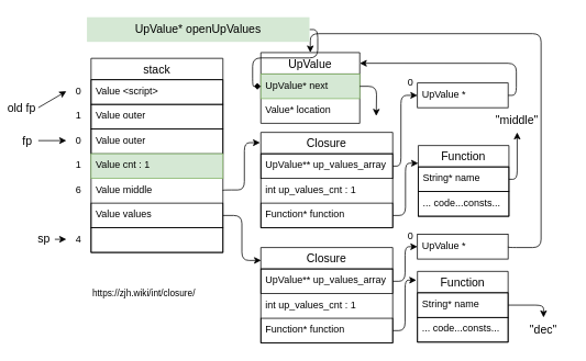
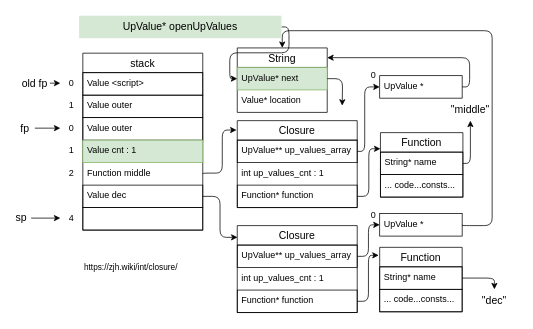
- <mxCell id="19" value="UpValue" style="swimlane;fontStyle=0;childLayout=stackLayout;horizontal=1;startSize=26;horizontalStack=0;resizeParent=1;resizeParentMax=0;resizeLast=0;collapsible=0;marginBottom=0;align=center;fontSize=14;expand=1;treeFolding=0;noLabel=0;allowArrows=1;dropTarget=1;" parent="1" vertex="1"><mxGeometry x="316" y="63" width="120" height="86" as="geometry"><mxRectangle x="200" y="220" width="60" height="30" as="alternateBounds" /></mxGeometry></mxCell>
+ <mxCell id="19" value="String" style="swimlane;fontStyle=0;childLayout=stackLayout;horizontal=1;startSize=26;horizontalStack=0;resizeParent=1;resizeParentMax=0;resizeLast=0;collapsible=0;marginBottom=0;align=center;fontSize=14;expand=1;treeFolding=0;noLabel=0;allowArrows=1;dropTarget=1;" parent="1" vertex="1"><mxGeometry x="316" y="63" width="120" height="86" as="geometry"><mxRectangle x="200" y="220" width="60" height="30" as="alternateBounds" /></mxGeometry></mxCell>
- <mxCell id="56" style="edgeStyle=orthogonalEdgeStyle;html=1;exitX=1;exitY=0.5;exitDx=0;exitDy=0;entryX=0;entryY=0.5;entryDx=0;entryDy=0;fontSize=14;endArrow=diamond;" edge="1" parent="1" source="57" target="20"><mxGeometry relative="1" as="geometry" /></mxCell>
+ <mxCell id="56" style="edgeStyle=orthogonalEdgeStyle;html=1;exitX=1;exitY=0.5;exitDx=0;exitDy=0;entryX=0;entryY=0.5;entryDx=0;entryDy=0;fontSize=14;" edge="1" parent="1" source="57" target="20"><mxGeometry relative="1" as="geometry" /></mxCell>
- <mxCell id="38" value="&lt;font style=&quot;font-size: 14px;&quot;&gt;old fp&lt;/font&gt;" style="text;html=1;strokeColor=none;fillColor=none;align=center;verticalAlign=middle;whiteSpace=wrap;rounded=0;" parent="1" vertex="1"><mxGeometry x="6" y="115" width="40" height="30" as="geometry" /></mxCell>
+ <mxCell id="38" value="&lt;font style=&quot;font-size: 14px;&quot;&gt;old fp&lt;/font&gt;" style="text;html=1;strokeColor=none;fillColor=none;align=center;verticalAlign=middle;whiteSpace=wrap;rounded=0;" parent="1" vertex="1"><mxGeometry x="26" y="95" width="40" height="30" as="geometry" /></mxCell>
- <mxCell id="34" value="6" style="text;html=1;strokeColor=none;fillColor=none;align=center;verticalAlign=middle;whiteSpace=wrap;rounded=0;" parent="1" vertex="1"><mxGeometry x="80" y="220" width="30" height="20" as="geometry" /></mxCell>
+ <mxCell id="34" value="2" style="text;html=1;strokeColor=none;fillColor=none;align=center;verticalAlign=middle;whiteSpace=wrap;rounded=0;" parent="1" vertex="1"><mxGeometry x="80" y="220" width="30" height="20" as="geometry" /></mxCell>
- <mxCell id="7" value="Value middle" style="text;strokeColor=none;fillColor=none;spacingLeft=4;spacingRight=4;overflow=hidden;rotatable=0;points=[[0,0.5],[1,0.5]];portConstraint=eastwest;fontSize=12;expand=0;" parent="2" vertex="1"><mxGeometry y="146" width="160" height="30" as="geometry" /></mxCell>
+ <mxCell id="7" value="Function middle" style="text;strokeColor=none;fillColor=none;spacingLeft=4;spacingRight=4;overflow=hidden;rotatable=0;points=[[0,0.5],[1,0.5]];portConstraint=eastwest;fontSize=12;expand=0;" parent="2" vertex="1"><mxGeometry y="146" width="160" height="30" as="geometry" /></mxCell>
- <mxCell id="8" value="Value values" style="text;strokeColor=default;fillColor=none;spacingLeft=4;spacingRight=4;overflow=hidden;rotatable=0;points=[[0,0.5],[1,0.5]];portConstraint=eastwest;fontSize=12;expand=0;" parent="2" vertex="1"><mxGeometry y="176" width="160" height="30" as="geometry" /></mxCell>
+ <mxCell id="8" value="Value dec" style="text;strokeColor=default;fillColor=none;spacingLeft=4;spacingRight=4;overflow=hidden;rotatable=0;points=[[0,0.5],[1,0.5]];portConstraint=eastwest;fontSize=12;expand=0;" parent="2" vertex="1"><mxGeometry y="176" width="160" height="30" as="geometry" /></mxCell>
- <mxCell id="36" value="&lt;font style=&quot;font-size: 14px;&quot;&gt;sp&lt;/font&gt;" style="text;html=1;strokeColor=none;fillColor=none;align=center;verticalAlign=middle;whiteSpace=wrap;rounded=0;" parent="1" vertex="1"><mxGeometry x="40" y="276" width="26" height="28" as="geometry" /></mxCell>
+ <mxCell id="36" value="&lt;font style=&quot;font-size: 14px;&quot;&gt;sp&lt;/font&gt;" style="text;html=1;strokeColor=none;fillColor=none;align=center;verticalAlign=middle;whiteSpace=wrap;rounded=0;" parent="1" vertex="1"><mxGeometry x="15" y="276" width="26" height="28" as="geometry" /></mxCell>
